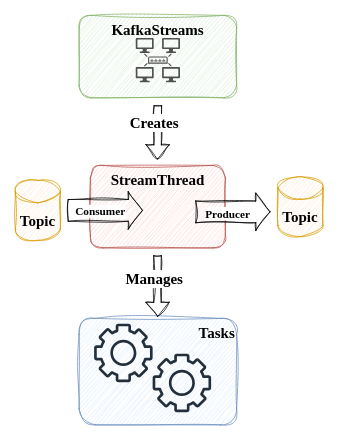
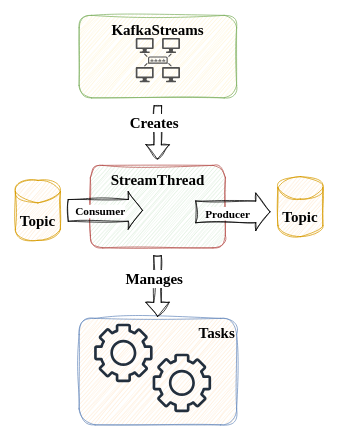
- <mxCell id="4" value="KafkaStreams" style="rounded=1;whiteSpace=wrap;html=1;sketch=1;hachureGap=4;jiggle=2;curveFitting=1;fontFamily=Architects Daughter;fontSource=https%3A%2F%2Ffonts.googleapis.com%2Fcss%3Ffamily%3DArchitects%2BDaughter;fontSize=20;fontStyle=1;verticalAlign=top;fillColor=#d5e8d4;strokeColor=#82b366;" vertex="1" parent="1"><mxGeometry x="105" y="20" width="210" height="110" as="geometry" /></mxCell>
+ <mxCell id="4" value="KafkaStreams" style="rounded=1;whiteSpace=wrap;html=1;sketch=1;hachureGap=4;jiggle=2;curveFitting=1;fontFamily=Architects Daughter;fontSource=https%3A%2F%2Ffonts.googleapis.com%2Fcss%3Ffamily%3DArchitects%2BDaughter;fontSize=20;fontStyle=1;verticalAlign=top;fillColor=#fff2cc;strokeColor=#82b366;" vertex="1" parent="1"><mxGeometry x="105" y="20" width="210" height="110" as="geometry" /></mxCell>
- <mxCell id="3" value="StreamThread" style="rounded=1;whiteSpace=wrap;html=1;sketch=1;hachureGap=4;jiggle=2;curveFitting=1;fontFamily=Architects Daughter;fontSource=https%3A%2F%2Ffonts.googleapis.com%2Fcss%3Ffamily%3DArchitects%2BDaughter;fontSize=20;fontStyle=1;verticalAlign=top;fillColor=#f8cecc;strokeColor=#b85450;" vertex="1" parent="1"><mxGeometry x="120" y="220" width="180" height="110" as="geometry" /></mxCell>
+ <mxCell id="3" value="StreamThread" style="rounded=1;whiteSpace=wrap;html=1;sketch=1;hachureGap=4;jiggle=2;curveFitting=1;fontFamily=Architects Daughter;fontSource=https%3A%2F%2Ffonts.googleapis.com%2Fcss%3Ffamily%3DArchitects%2BDaughter;fontSize=20;fontStyle=1;verticalAlign=top;fillColor=#d5e8d4;strokeColor=#b85450;" vertex="1" parent="1"><mxGeometry x="120" y="220" width="180" height="110" as="geometry" /></mxCell>
- <mxCell id="2" value="&lt;b&gt;Tasks&lt;/b&gt;" style="rounded=1;whiteSpace=wrap;html=1;sketch=1;hachureGap=4;jiggle=2;curveFitting=1;fontFamily=Architects Daughter;fontSource=https%3A%2F%2Ffonts.googleapis.com%2Fcss%3Ffamily%3DArchitects%2BDaughter;fontSize=20;verticalAlign=top;align=right;fillColor=#dae8fc;strokeColor=#6c8ebf;" vertex="1" parent="1"><mxGeometry x="105" y="424" width="210" height="142" as="geometry" /></mxCell>
+ <mxCell id="2" value="&lt;b&gt;Tasks&lt;/b&gt;" style="rounded=1;whiteSpace=wrap;html=1;sketch=1;hachureGap=4;jiggle=2;curveFitting=1;fontFamily=Architects Daughter;fontSource=https%3A%2F%2Ffonts.googleapis.com%2Fcss%3Ffamily%3DArchitects%2BDaughter;fontSize=20;verticalAlign=top;align=right;fillColor=#ffe6cc;strokeColor=#6c8ebf;" vertex="1" parent="1"><mxGeometry x="105" y="424" width="210" height="142" as="geometry" /></mxCell>
